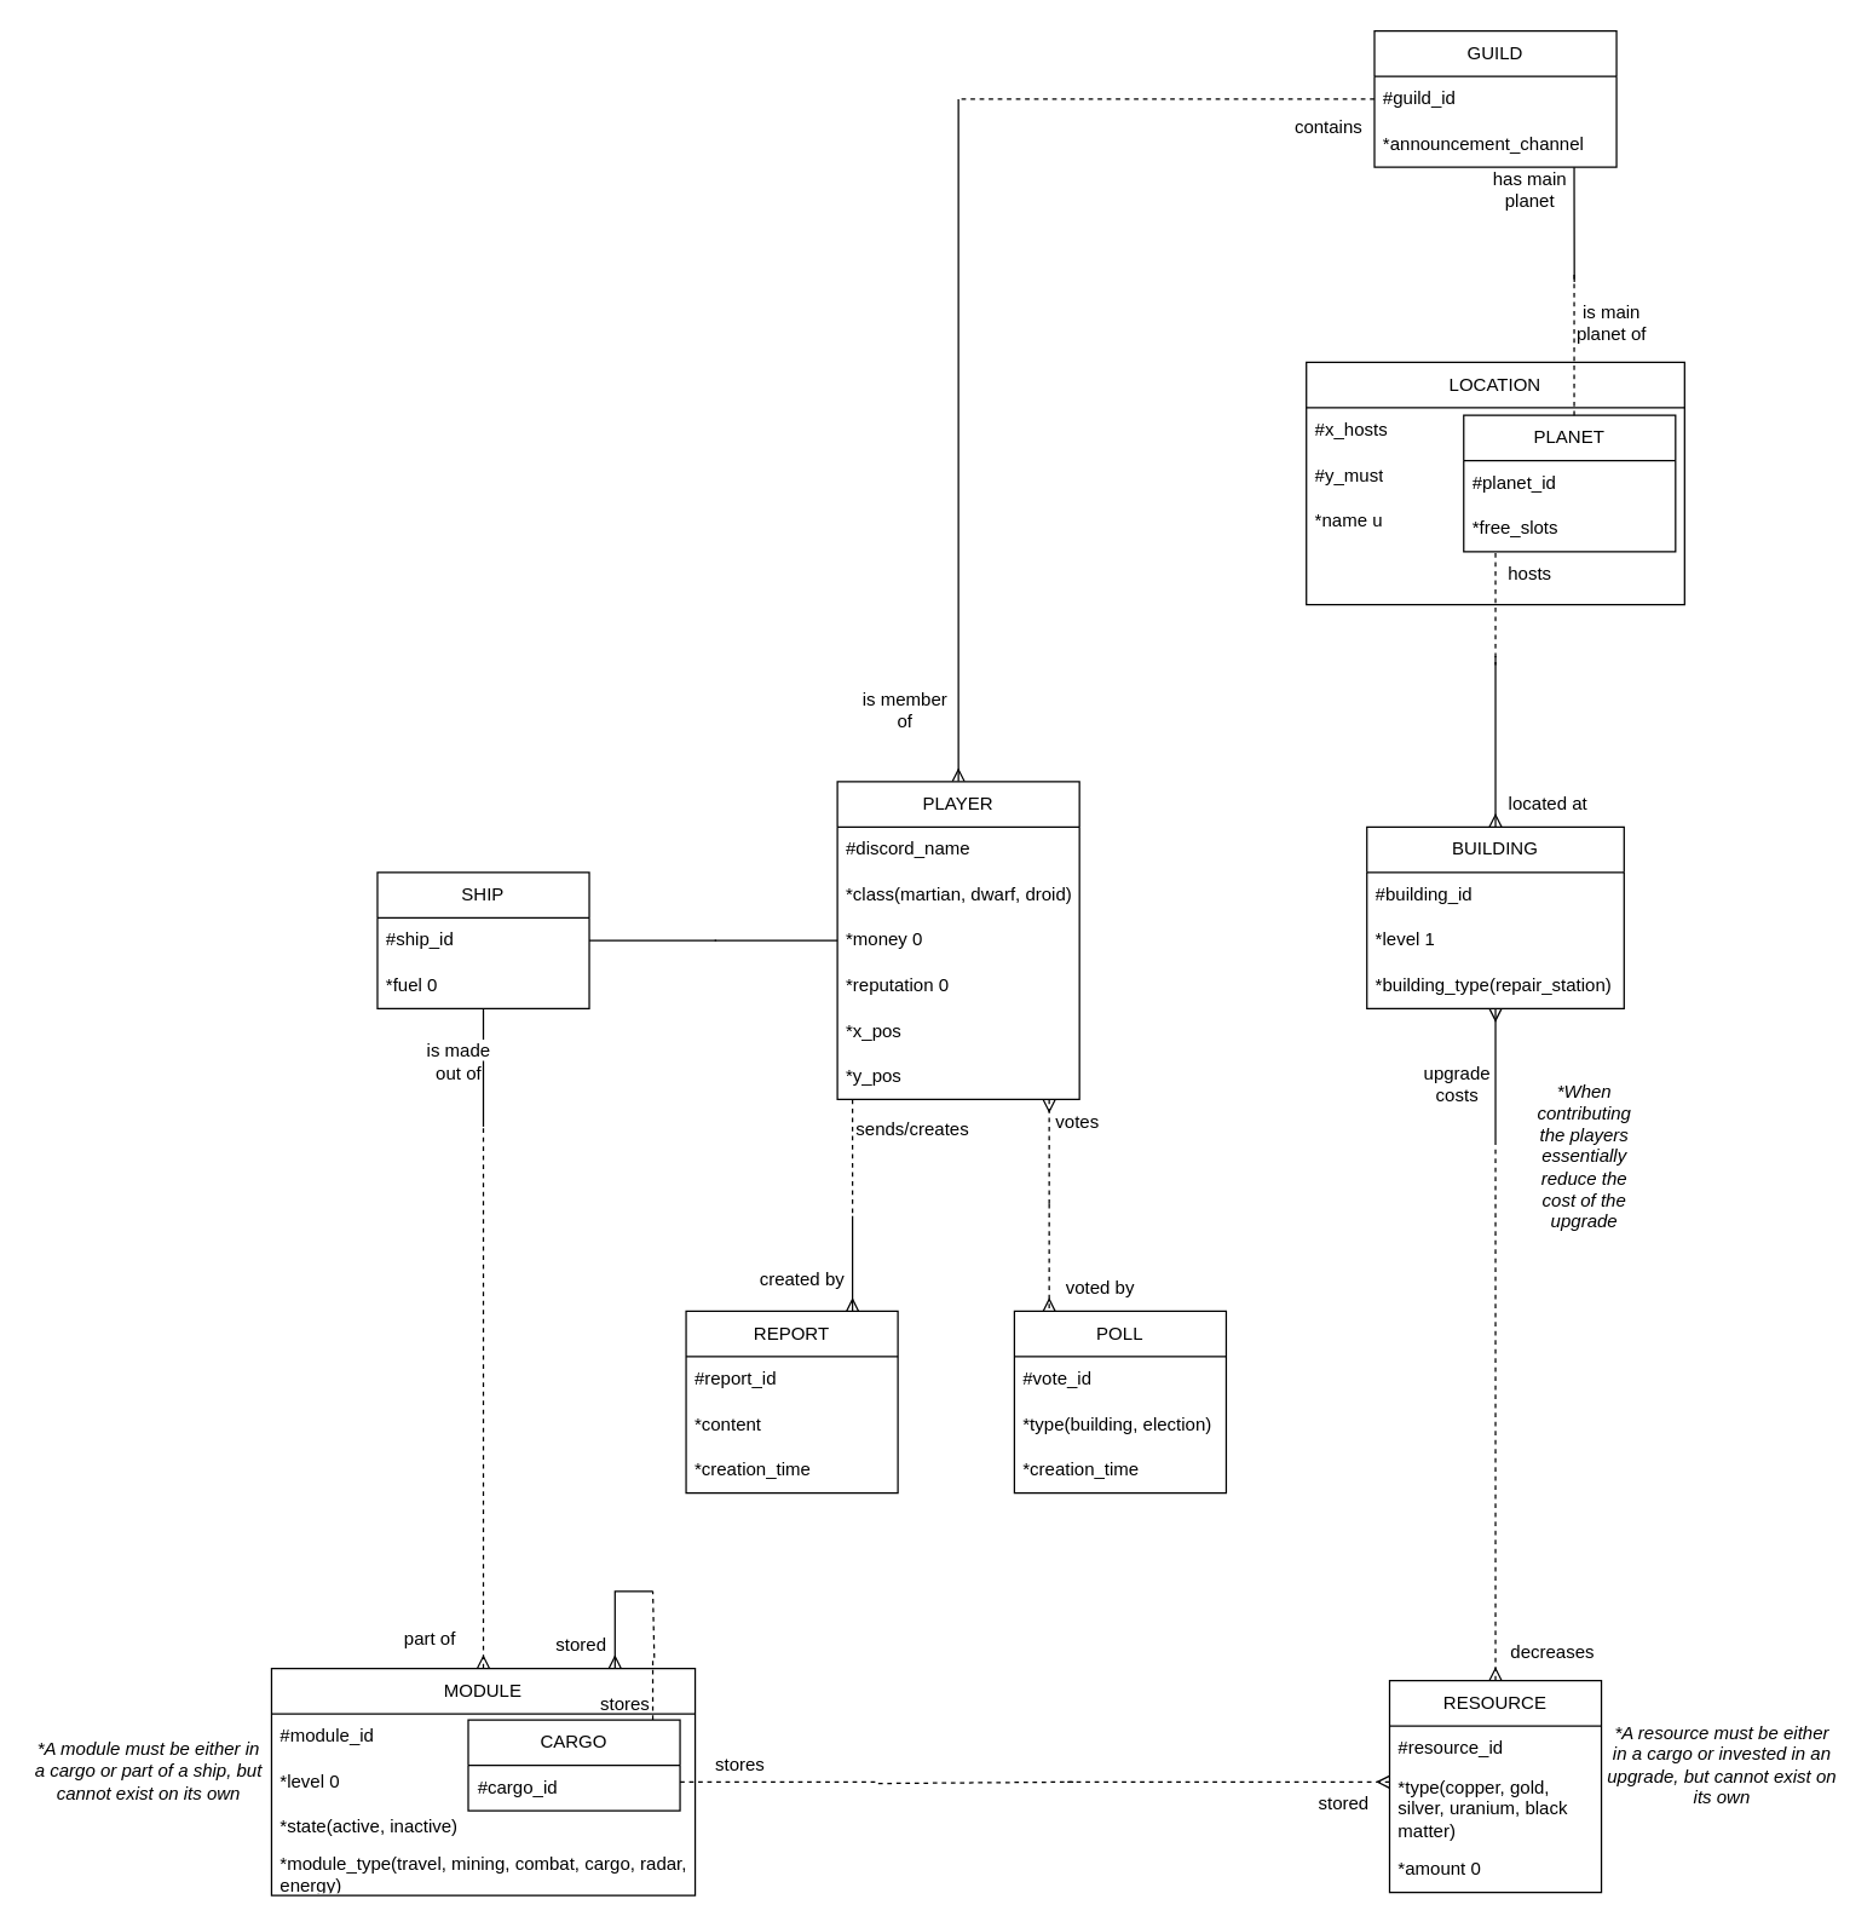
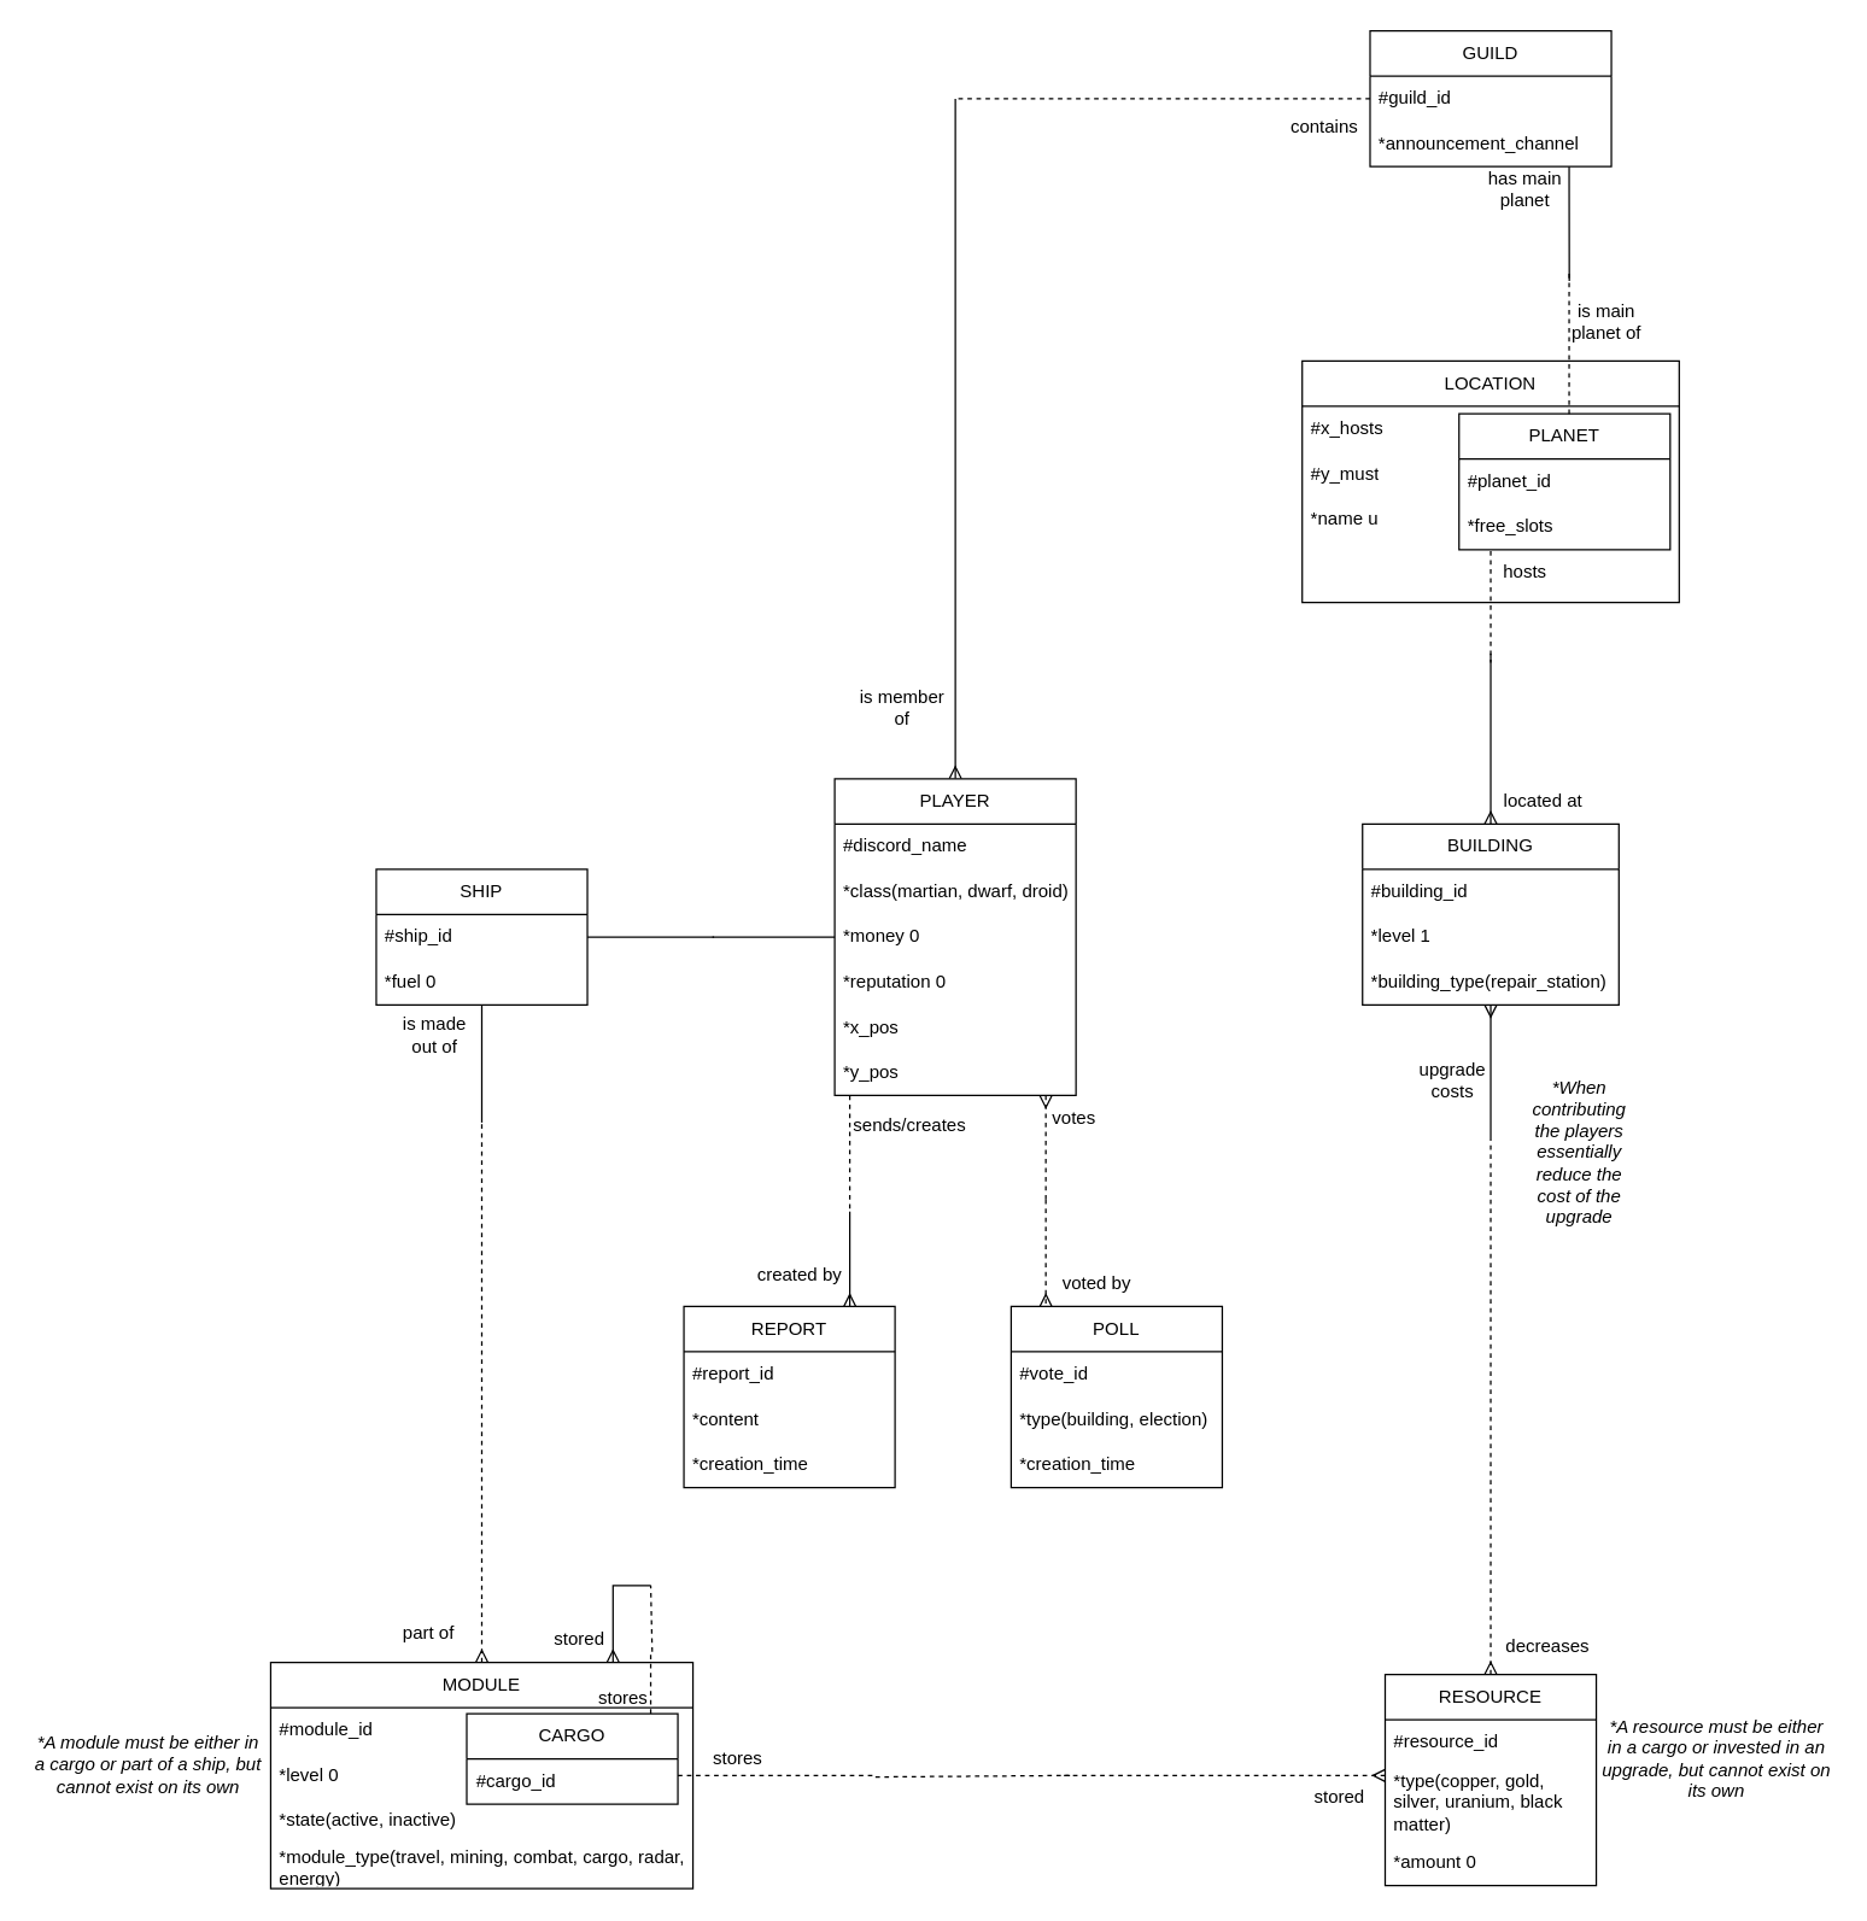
- <mxCell id="52" value="&lt;span style=&quot;color: rgb(0, 0, 0); font-family: Helvetica; font-size: 12px; font-style: normal; font-variant-ligatures: normal; font-variant-caps: normal; font-weight: 400; letter-spacing: normal; orphans: 2; text-align: center; text-indent: 0px; text-transform: none; widows: 2; word-spacing: 0px; -webkit-text-stroke-width: 0px; background-color: rgb(255, 255, 255); text-decoration-thickness: initial; text-decoration-style: initial; text-decoration-color: initial; float: none; display: inline !important;&quot;&gt;is made out of&lt;/span&gt;" style="text;html=1;strokeColor=none;fillColor=none;align=center;verticalAlign=middle;whiteSpace=wrap;rounded=0;fontSize=12;" parent="1" vertex="1"><mxGeometry x="273" y="686" width="60" height="30" as="geometry" /></mxCell>
+ <mxCell id="52" value="&lt;span style=&quot;color: rgb(0, 0, 0); font-family: Helvetica; font-size: 12px; font-style: normal; font-variant-ligatures: normal; font-variant-caps: normal; font-weight: 400; letter-spacing: normal; orphans: 2; text-align: center; text-indent: 0px; text-transform: none; widows: 2; word-spacing: 0px; -webkit-text-stroke-width: 0px; background-color: rgb(255, 255, 255); text-decoration-thickness: initial; text-decoration-style: initial; text-decoration-color: initial; float: none; display: inline !important;&quot;&gt;is made out of&lt;/span&gt;" style="text;html=1;strokeColor=none;fillColor=none;align=center;verticalAlign=middle;whiteSpace=wrap;rounded=0;fontSize=12;" parent="1" vertex="1"><mxGeometry x="258" y="671" width="60" height="30" as="geometry" /></mxCell>
